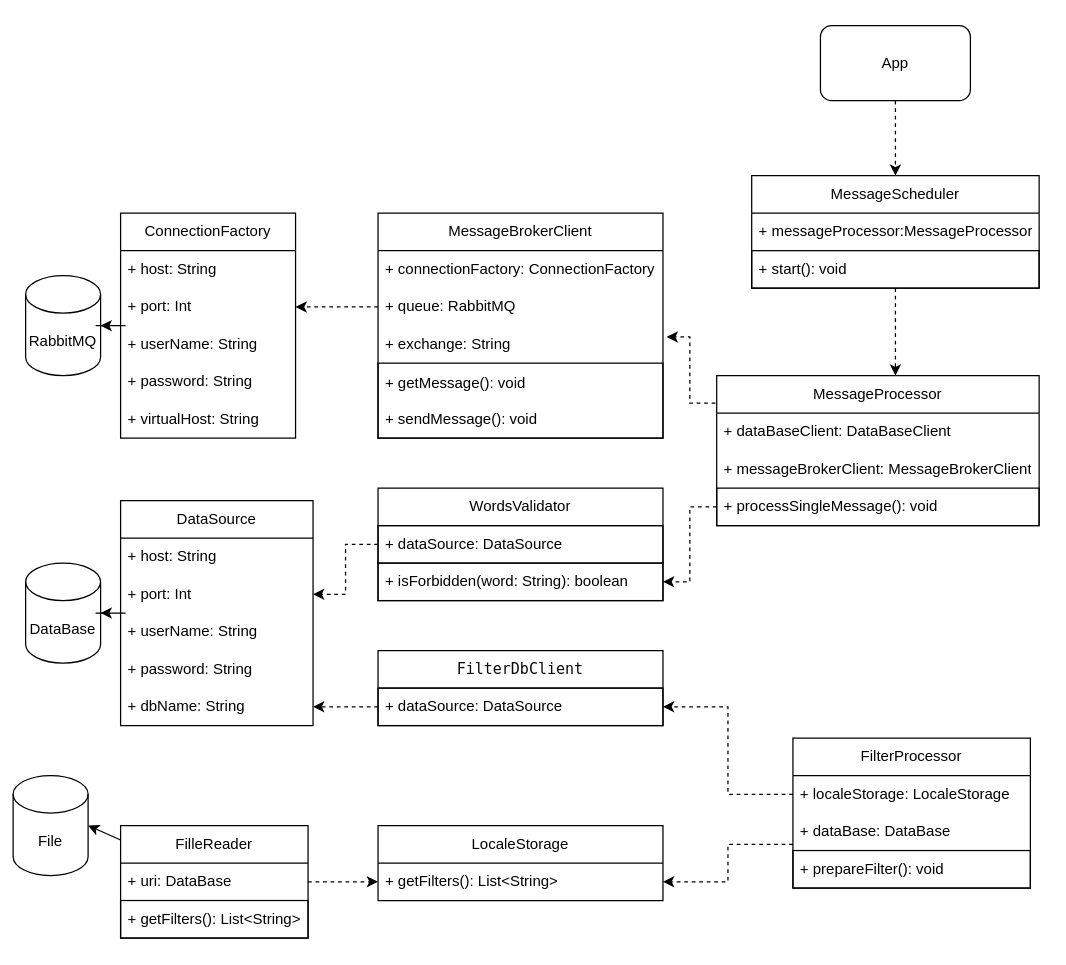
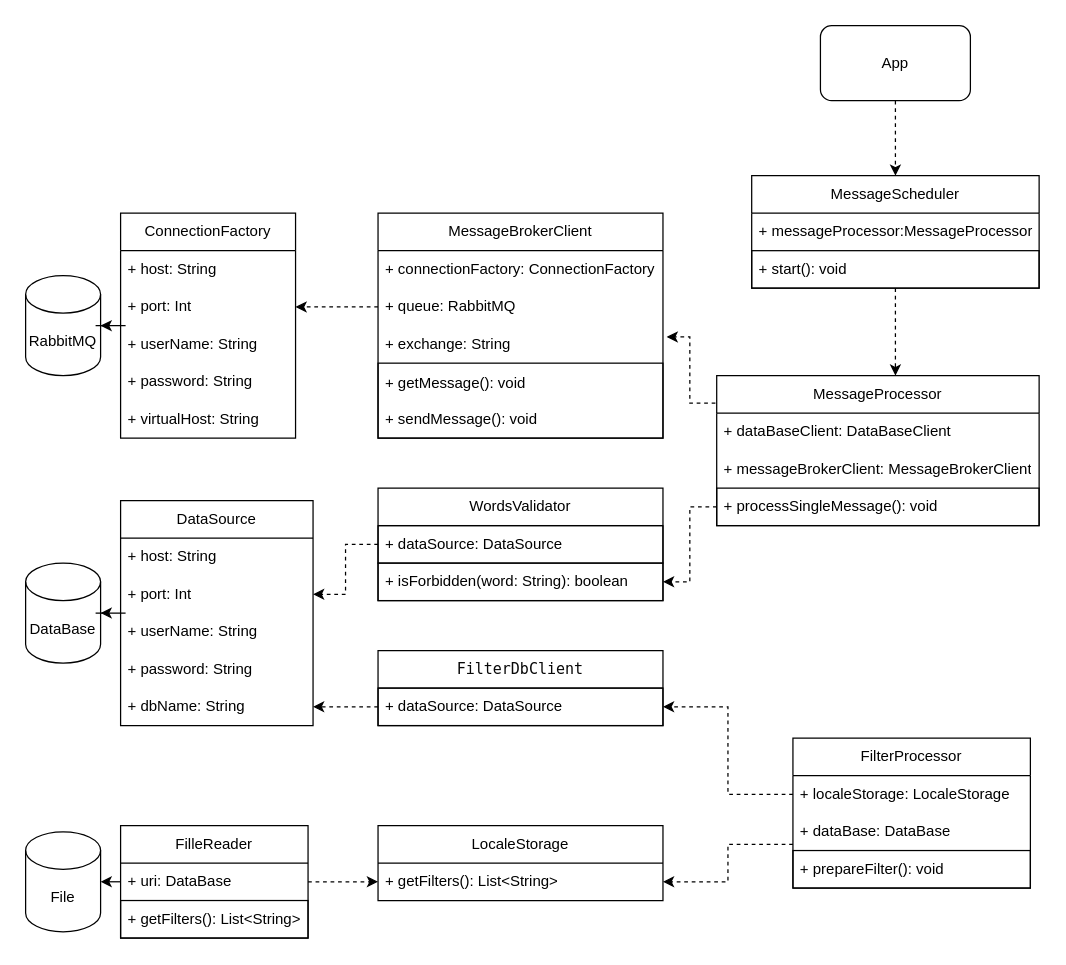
- <mxCell id="27" value="File" style="shape=cylinder3;whiteSpace=wrap;html=1;boundedLbl=1;backgroundOutline=1;size=15;" parent="1" vertex="1"><mxGeometry x="10" y="620" width="60" height="80" as="geometry" /></mxCell>
+ <mxCell id="27" value="File" style="shape=cylinder3;whiteSpace=wrap;html=1;boundedLbl=1;backgroundOutline=1;size=15;" parent="1" vertex="1"><mxGeometry x="20" y="665" width="60" height="80" as="geometry" /></mxCell>
